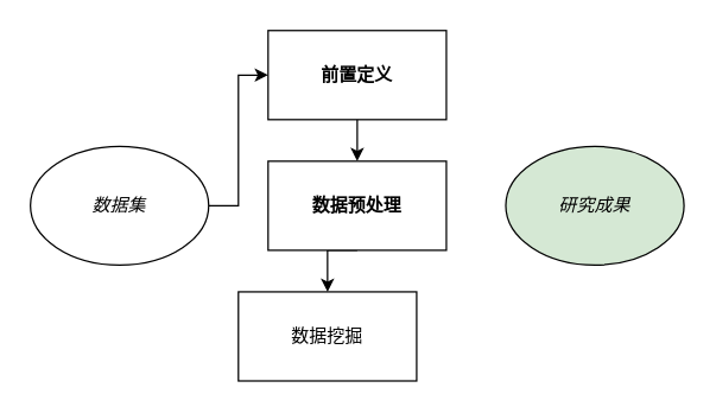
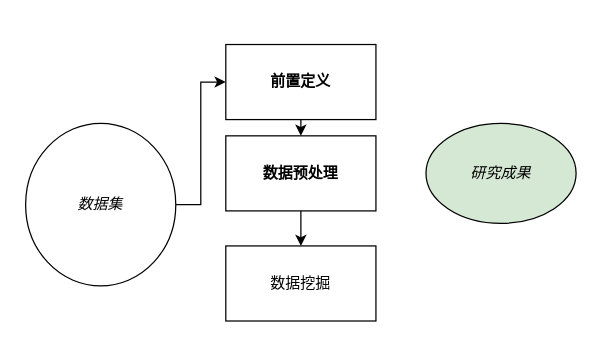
- <mxCell id="3" value="&lt;b&gt;前置定义&lt;/b&gt;" style="rounded=0;whiteSpace=wrap;html=1;" vertex="1" parent="1"><mxGeometry x="180" y="20" width="120" height="60" as="geometry" /></mxCell>
+ <mxCell id="3" value="&lt;b&gt;前置定义&lt;/b&gt;" style="rounded=0;whiteSpace=wrap;html=1;" vertex="1" parent="1"><mxGeometry x="180" y="35" width="120" height="60" as="geometry" /></mxCell>
- <mxCell id="8" value="&lt;i&gt;数据集&lt;/i&gt;" style="ellipse;whiteSpace=wrap;html=1;" vertex="1" parent="1"><mxGeometry x="20" y="98" width="120" height="80" as="geometry" /></mxCell>
+ <mxCell id="8" value="&lt;i&gt;数据集&lt;/i&gt;" style="ellipse;whiteSpace=wrap;html=1;" vertex="1" parent="1"><mxGeometry x="20" y="98" width="120" height="130" as="geometry" /></mxCell>
- <mxCell id="6" value="数据挖掘" style="rounded=0;whiteSpace=wrap;html=1;" vertex="1" parent="1"><mxGeometry x="160" y="196" width="120" height="60" as="geometry" /></mxCell>
+ <mxCell id="6" value="数据挖掘" style="rounded=0;whiteSpace=wrap;html=1;" vertex="1" parent="1"><mxGeometry x="180" y="196" width="120" height="60" as="geometry" /></mxCell>
